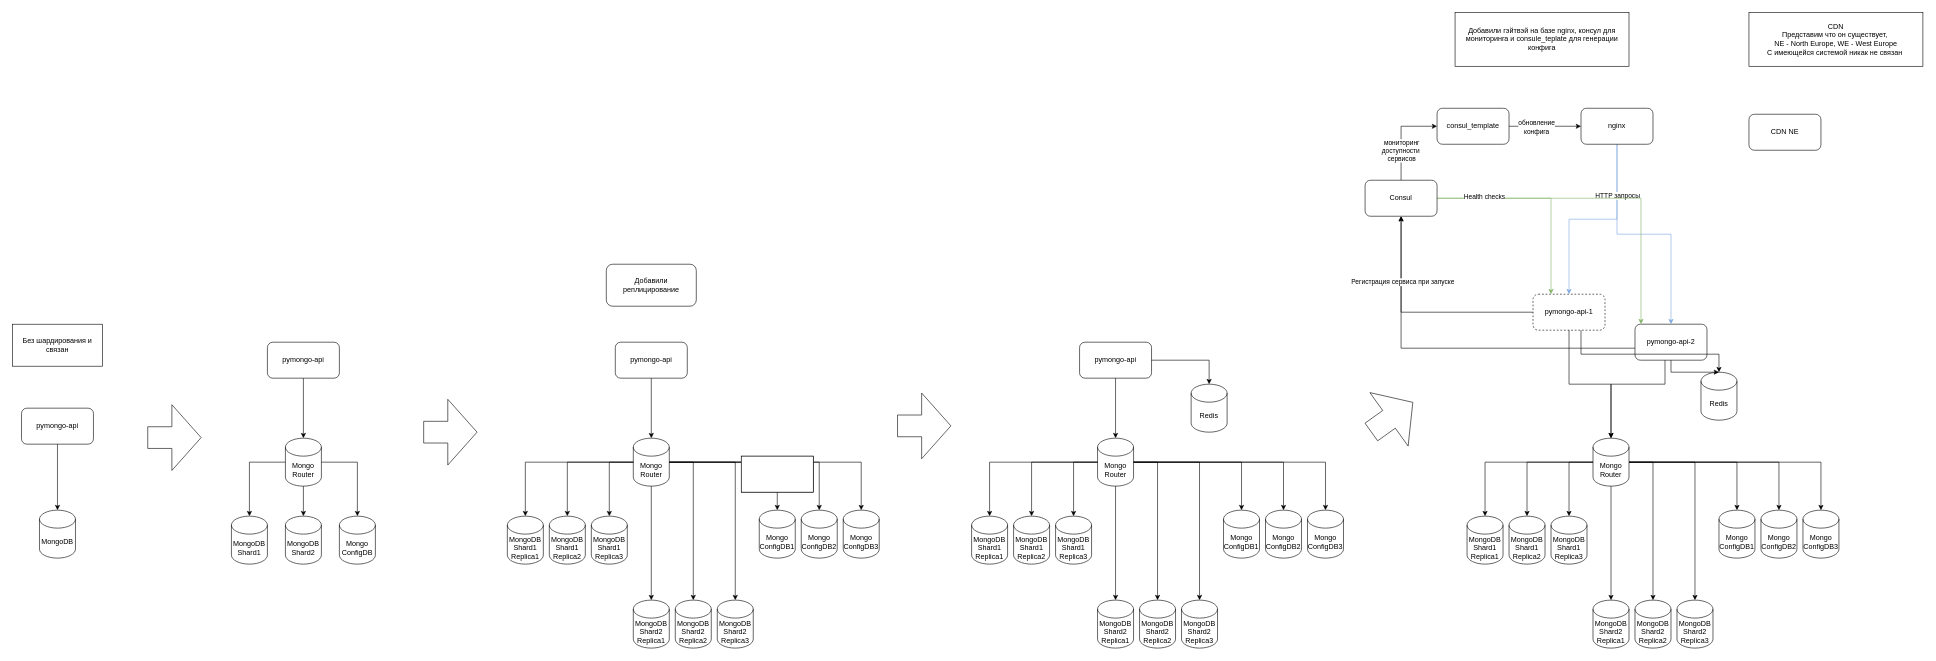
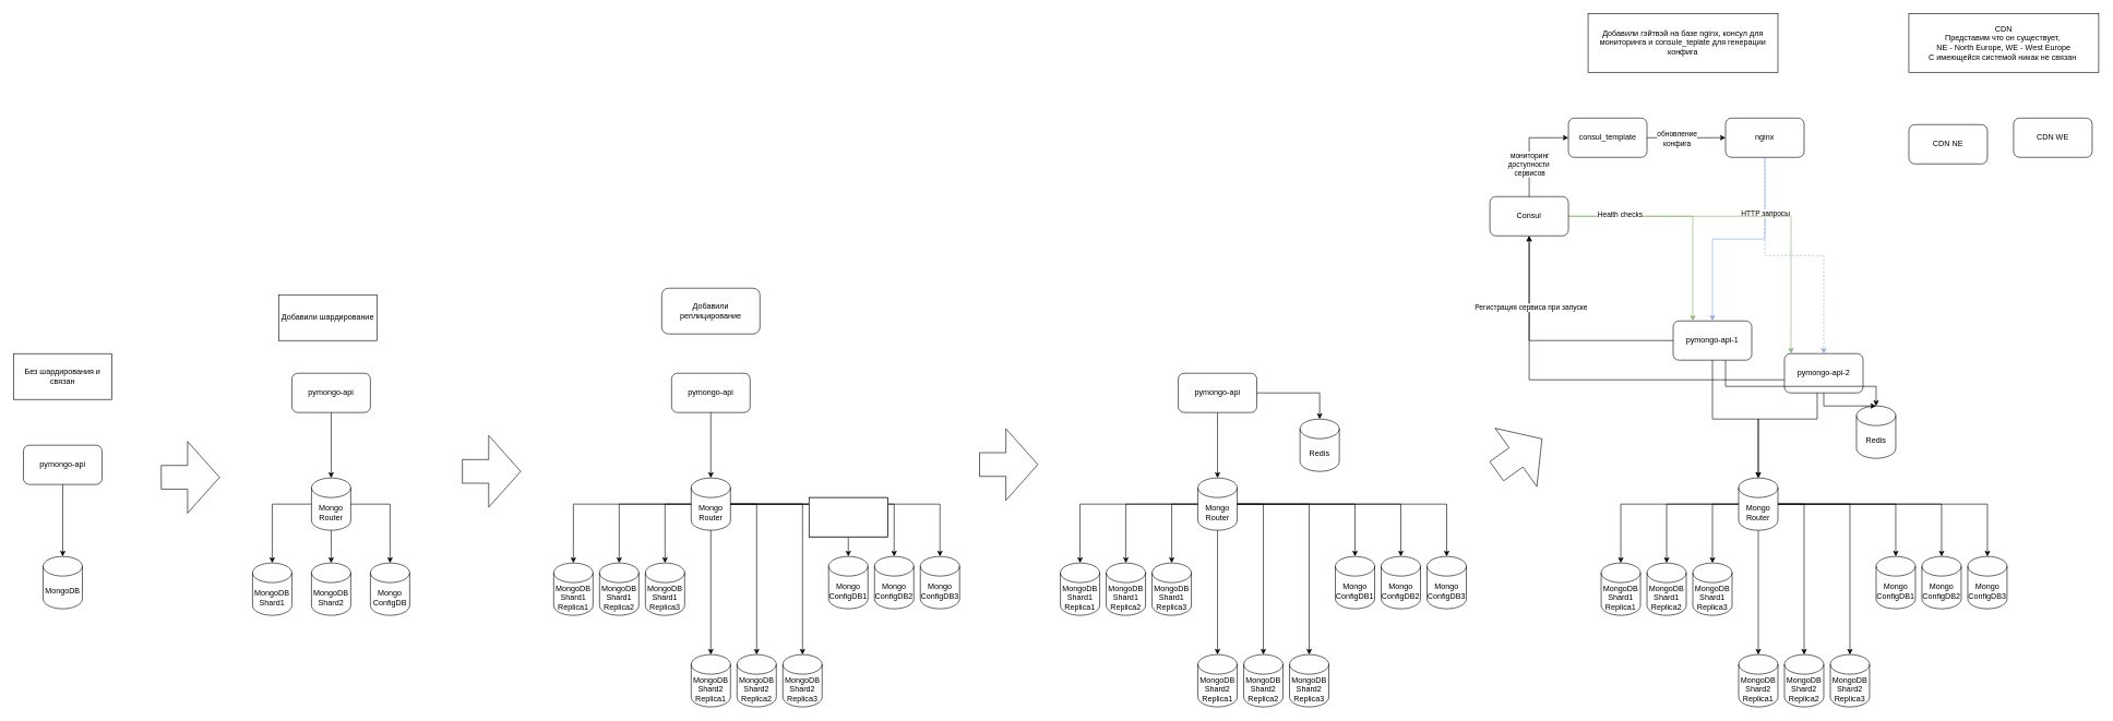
+ <mxCell id="111" value="CDN WE" style="rounded=1;whiteSpace=wrap;html=1;" vertex="1" parent="1"><mxGeometry x="3075" y="180" width="120" height="60" as="geometry" /></mxCell>
- <mxCell id="88" style="edgeStyle=orthogonalEdgeStyle;rounded=0;orthogonalLoop=1;jettySize=auto;html=1;entryX=0.5;entryY=0;entryDx=0;entryDy=0;strokeColor=#7EA6E0;" edge="1" parent="1" source="90" target="83"><mxGeometry relative="1" as="geometry" /></mxCell>
+ <mxCell id="88" style="edgeStyle=orthogonalEdgeStyle;rounded=0;orthogonalLoop=1;jettySize=auto;html=1;entryX=0.5;entryY=0;entryDx=0;entryDy=0;strokeColor=#7EA6E0;dashed=1;" edge="1" parent="1" source="90" target="83"><mxGeometry relative="1" as="geometry" /></mxCell>
+ <mxCell id="103" value="Добавили шардирование" style="rounded=0;whiteSpace=wrap;html=1;" vertex="1" parent="1"><mxGeometry x="425" y="450" width="150" height="70" as="geometry" /></mxCell>
- <mxCell id="60" value="pymongo-api-1" style="rounded=1;whiteSpace=wrap;html=1;dashed=1;" vertex="1" parent="1"><mxGeometry x="2555" y="490" width="120" height="60" as="geometry" /></mxCell>
+ <mxCell id="60" value="pymongo-api-1" style="rounded=1;whiteSpace=wrap;html=1;" vertex="1" parent="1"><mxGeometry x="2555" y="490" width="120" height="60" as="geometry" /></mxCell>
